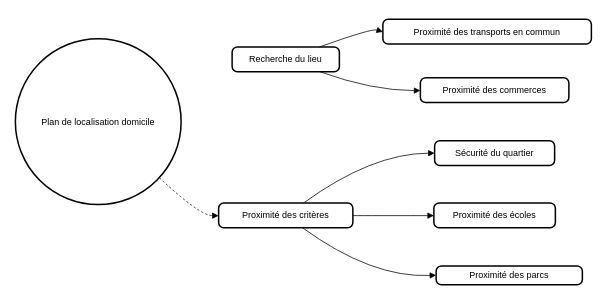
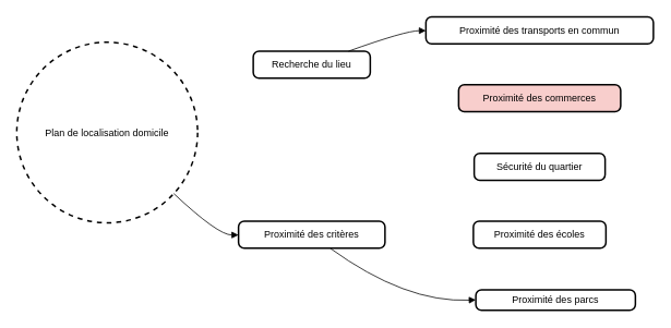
- <mxCell id="5" value="Proximité des transports en commun" style="rounded=1;absoluteArcSize=1;arcSize=14;whiteSpace=wrap;strokeWidth=2;" vertex="1" parent="1"><mxGeometry x="510" y="25" width="278" height="33" as="geometry" /></mxCell>
+ <mxCell id="5" value="Proximité des transports en commun" style="rounded=1;absoluteArcSize=1;arcSize=14;whiteSpace=wrap;strokeWidth=2;" vertex="1" parent="1"><mxGeometry x="520" width="278" height="33" as="geometry" y="20" /></mxCell>
- <mxCell id="12" value="" style="curved=1;startArrow=none;endArrow=block;exitX=0.82;exitY=1;entryX=0;entryY=0.52;" edge="1" parent="1" source="3" target="6"><mxGeometry relative="1" as="geometry"><Array as="points"><mxPoint x="495" y="120" /></Array></mxGeometry></mxCell>
- <mxCell id="6" value="Proximité des commerces" style="rounded=1;absoluteArcSize=1;arcSize=14;whiteSpace=wrap;strokeWidth=2;" vertex="1" parent="1"><mxGeometry x="560" y="103" width="198" height="33" as="geometry" /></mxCell>
+ <mxCell id="6" value="Proximité des commerces" style="rounded=1;absoluteArcSize=1;arcSize=14;whiteSpace=wrap;strokeWidth=2;fillColor=#f8cecc;" vertex="1" parent="1"><mxGeometry x="560" y="103" width="198" height="33" as="geometry" /></mxCell>
- <mxCell id="2" value="Plan de localisation domicile" style="ellipse;aspect=fixed;strokeWidth=2;whiteSpace=wrap;" vertex="1" parent="1"><mxGeometry y="51" width="221" height="221" as="geometry" x="20" /></mxCell>
+ <mxCell id="2" value="Plan de localisation domicile" style="ellipse;aspect=fixed;strokeWidth=2;whiteSpace=wrap;dashed=1;" vertex="1" parent="1"><mxGeometry y="51" width="221" height="221" as="geometry" x="20" /></mxCell>
- <mxCell id="13" value="" style="curved=1;startArrow=none;endArrow=block;exitX=0.63;exitY=0.01;entryX=0;entryY=0.5;" edge="1" parent="1" source="4" target="7"><mxGeometry relative="1" as="geometry"><Array as="points"><mxPoint x="495" y="204" /></Array></mxGeometry></mxCell>
- <mxCell id="10" value="" style="curved=1;startArrow=none;endArrow=block;exitX=1;exitY=0.96;entryX=0;entryY=0.51;dashed=1;" edge="1" parent="1" source="2" target="4"><mxGeometry relative="1" as="geometry"><Array as="points"><mxPoint x="266" y="287" /></Array></mxGeometry></mxCell>
+ <mxCell id="10" value="" style="curved=1;startArrow=none;endArrow=block;exitX=1;exitY=0.96;entryX=0;entryY=0.51;" edge="1" parent="1" source="2" target="4"><mxGeometry relative="1" as="geometry"><Array as="points"><mxPoint x="266" y="287" /></Array></mxGeometry></mxCell>
- <mxCell id="14" value="" style="curved=1;startArrow=none;endArrow=block;exitX=1;exitY=0.51;entryX=0;entryY=0.51;" edge="1" parent="1" source="4" target="8"><mxGeometry relative="1" as="geometry"><Array as="points" /></mxGeometry></mxCell>
